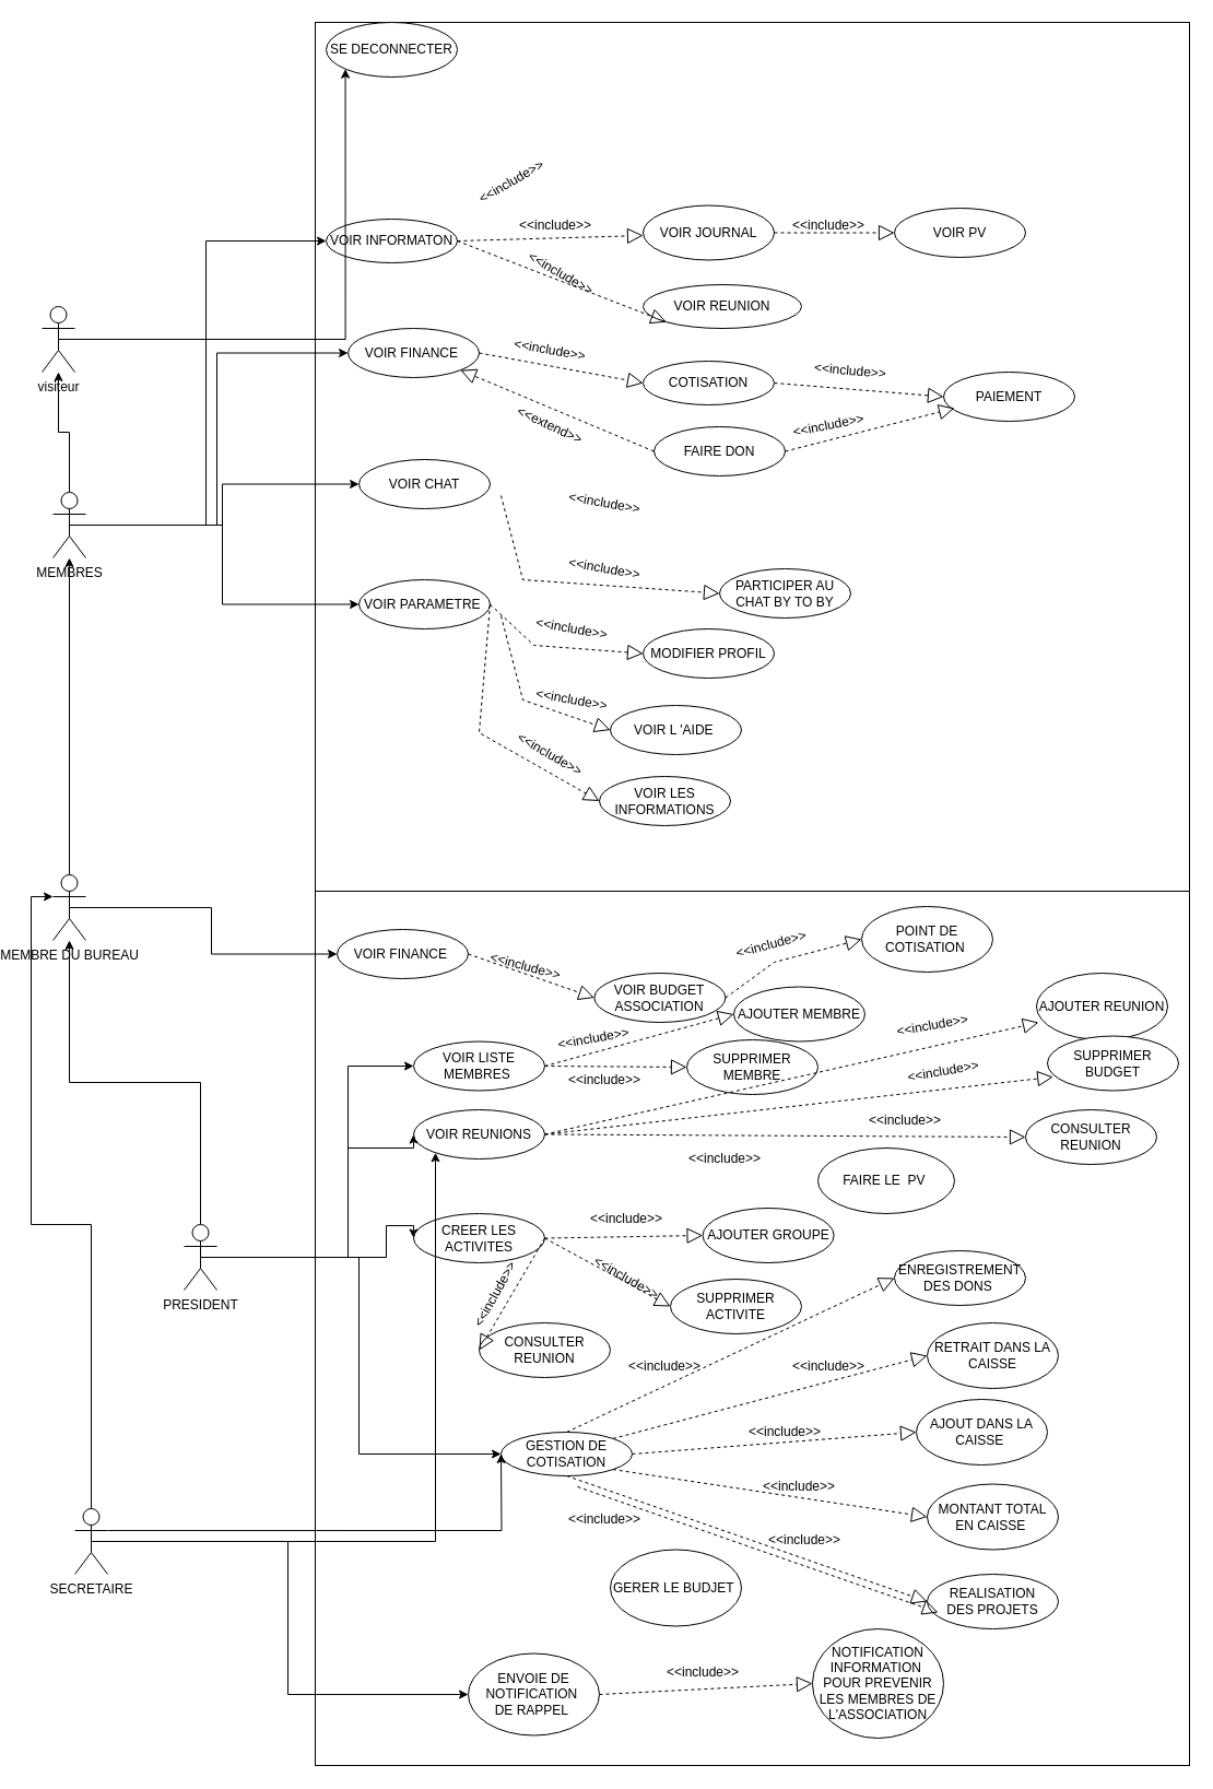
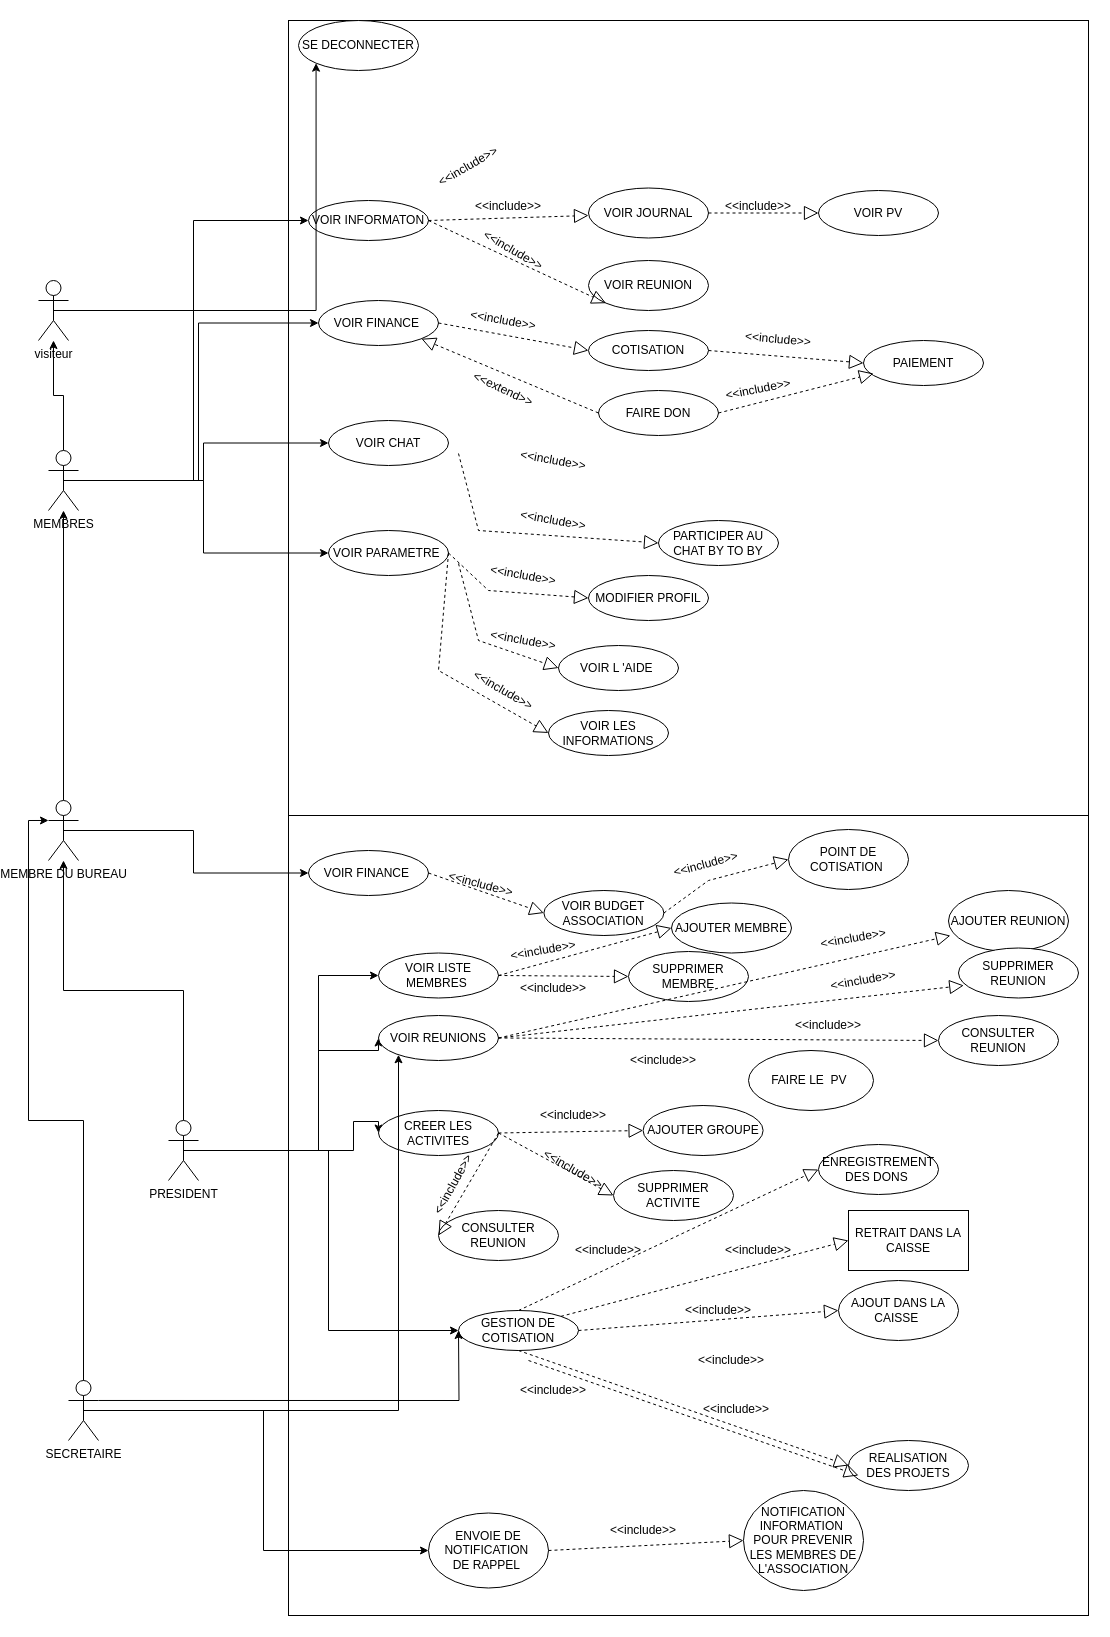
- <mxCell id="18" value="VOIR INFORMATON" style="ellipse;whiteSpace=wrap;html=1;" parent="1" vertex="1"><mxGeometry x="280" y="200" width="120" height="40" as="geometry" /></mxCell>
+ <mxCell id="18" value="VOIR INFORMATON" style="ellipse;whiteSpace=wrap;html=1;" parent="1" vertex="1"><mxGeometry x="290" y="200" width="120" height="40" as="geometry" /></mxCell>
- <mxCell id="17" value="VOIR REUNION" style="ellipse;whiteSpace=wrap;html=1;" parent="1" vertex="1"><mxGeometry x="570" y="260" width="145" height="40" as="geometry" /></mxCell>
+ <mxCell id="17" value="VOIR REUNION" style="ellipse;whiteSpace=wrap;html=1;" parent="1" vertex="1"><mxGeometry x="570" y="260" width="120" height="50" as="geometry" /></mxCell>
- <mxCell id="98" value="SUPPRIMER BUDGET" style="ellipse;whiteSpace=wrap;html=1;" vertex="1" parent="1"><mxGeometry x="940" y="947.5" width="120" height="50" as="geometry" /></mxCell>
+ <mxCell id="98" value="SUPPRIMER REUNION" style="ellipse;whiteSpace=wrap;html=1;" vertex="1" parent="1"><mxGeometry x="940" y="947.5" width="120" height="50" as="geometry" /></mxCell>
- <mxCell id="86" value="RETRAIT DANS LA CAISSE" style="ellipse;whiteSpace=wrap;html=1;" vertex="1" parent="1"><mxGeometry x="830" y="1210" width="120" height="60" as="geometry" /></mxCell>
+ <mxCell id="86" value="RETRAIT DANS LA CAISSE" style="whiteSpace=wrap;html=1;rounded=0;" vertex="1" parent="1"><mxGeometry x="830" y="1210" width="120" height="60" as="geometry" /></mxCell>
- <mxCell id="115" value="" style="endArrow=block;dashed=1;endFill=0;endSize=12;html=1;rounded=0;entryX=0;entryY=0.5;entryDx=0;entryDy=0;exitX=1;exitY=1;exitDx=0;exitDy=0;" edge="1" parent="1" source="21" target="81"><mxGeometry width="160" relative="1" as="geometry"><mxPoint x="580" y="1350" as="sourcePoint" /><mxPoint x="665" y="1295" as="targetPoint" /><Array as="points" /></mxGeometry></mxCell>
- <mxCell id="81" value="MONTANT TOTAL EN CAISSE&amp;nbsp;" style="ellipse;whiteSpace=wrap;html=1;" vertex="1" parent="1"><mxGeometry x="830" y="1357.5" width="120" height="60" as="geometry" /></mxCell>
- <mxCell id="84" value="GERER LE BUDJET&amp;nbsp;" style="ellipse;whiteSpace=wrap;html=1;" vertex="1" parent="1"><mxGeometry x="540" y="1417.5" width="120" height="70" as="geometry" /></mxCell>
